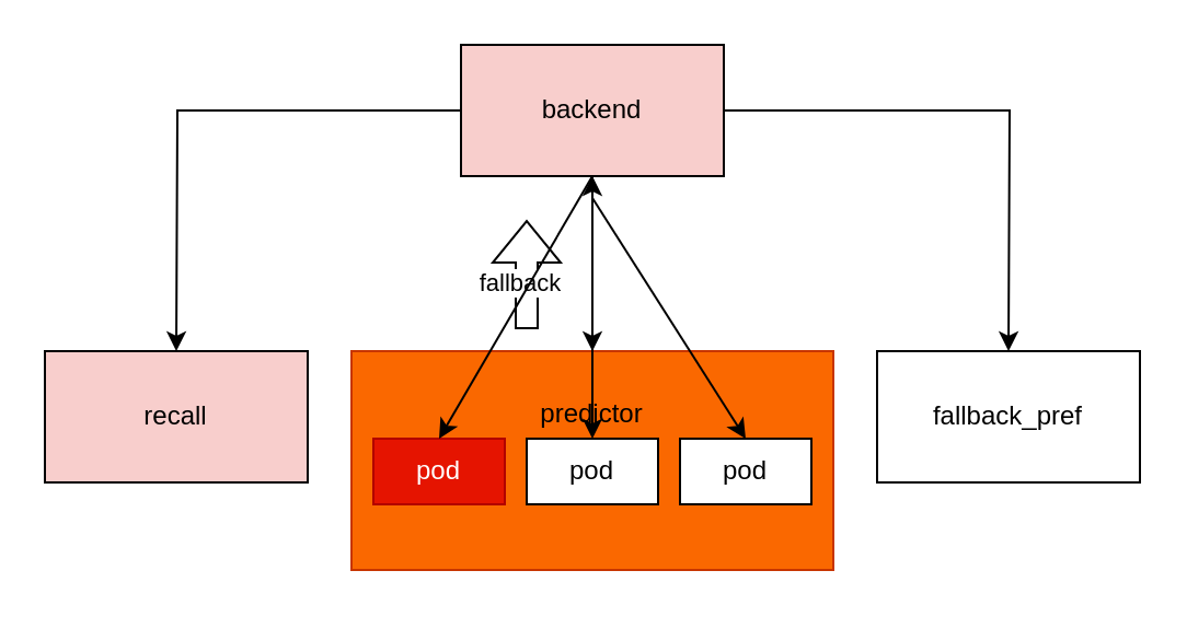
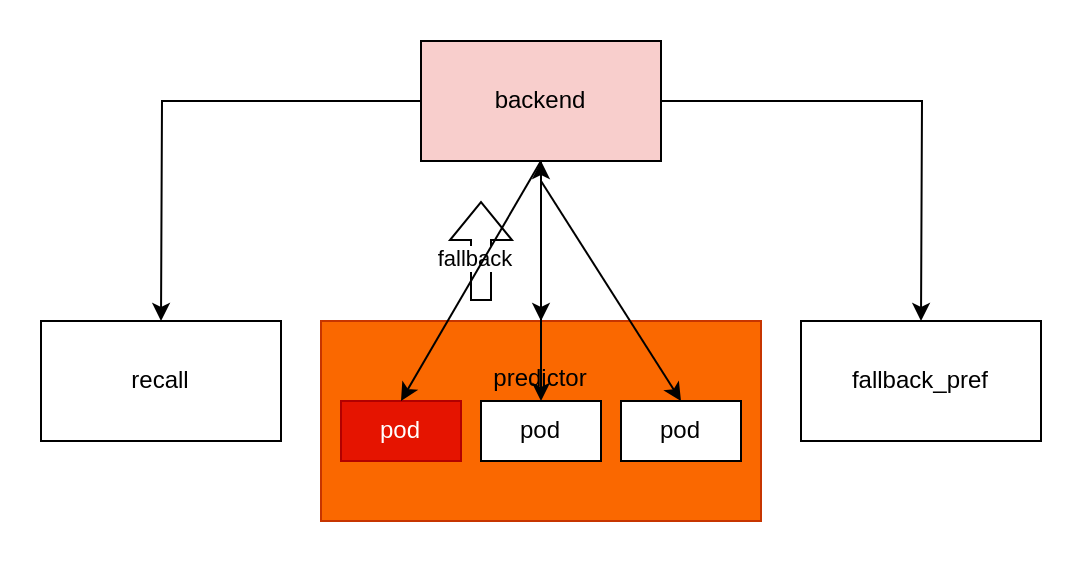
- <mxCell id="16" value="recall" style="rounded=0;whiteSpace=wrap;html=1;fillColor=#f8cecc;" vertex="1" parent="1"><mxGeometry x="20" y="160" width="120" height="60" as="geometry" /></mxCell>
+ <mxCell id="16" value="recall" style="rounded=0;whiteSpace=wrap;html=1;" vertex="1" parent="1"><mxGeometry x="20" y="160" width="120" height="60" as="geometry" /></mxCell>
